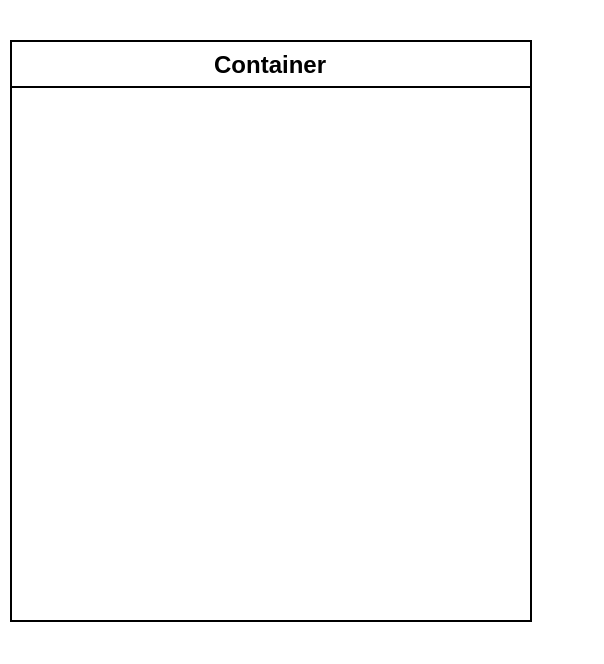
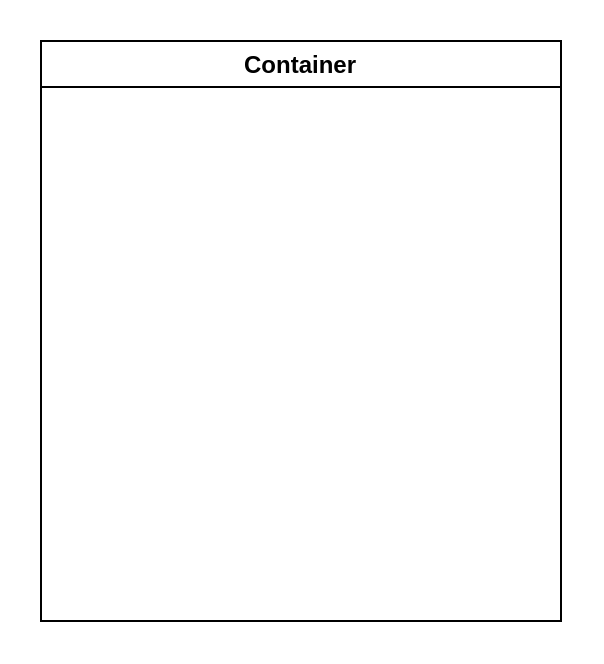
- <mxCell id="2" value="Container" style="swimlane;" vertex="1" parent="1"><mxGeometry x="5" y="20" width="260" height="290" as="geometry" /></mxCell>
+ <mxCell id="2" value="Container" style="swimlane;" vertex="1" parent="1"><mxGeometry x="20" y="20" width="260" height="290" as="geometry" /></mxCell>
